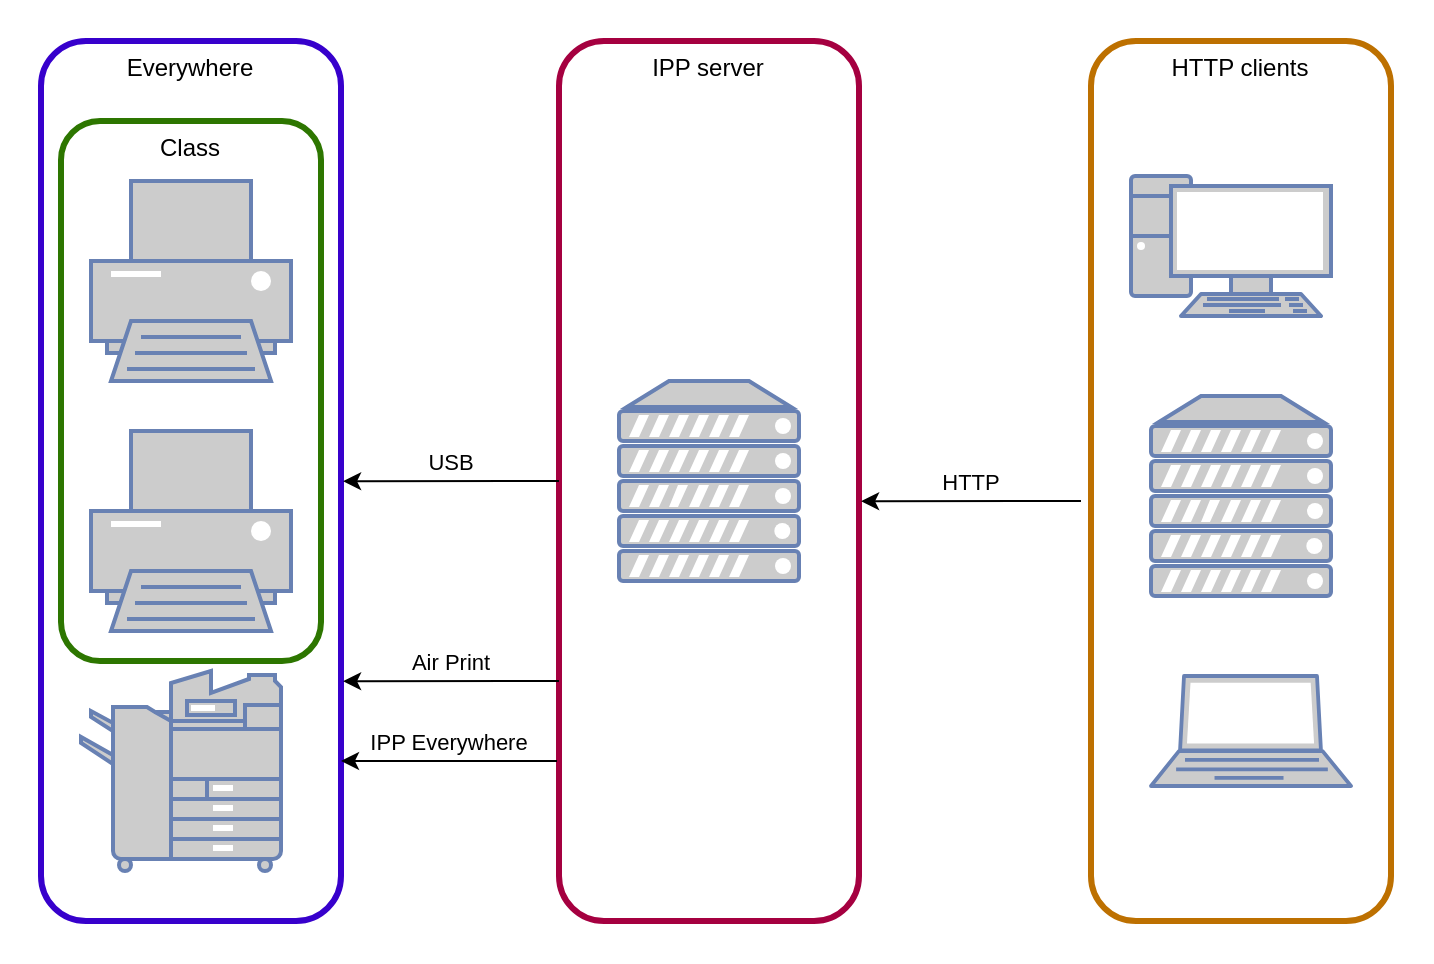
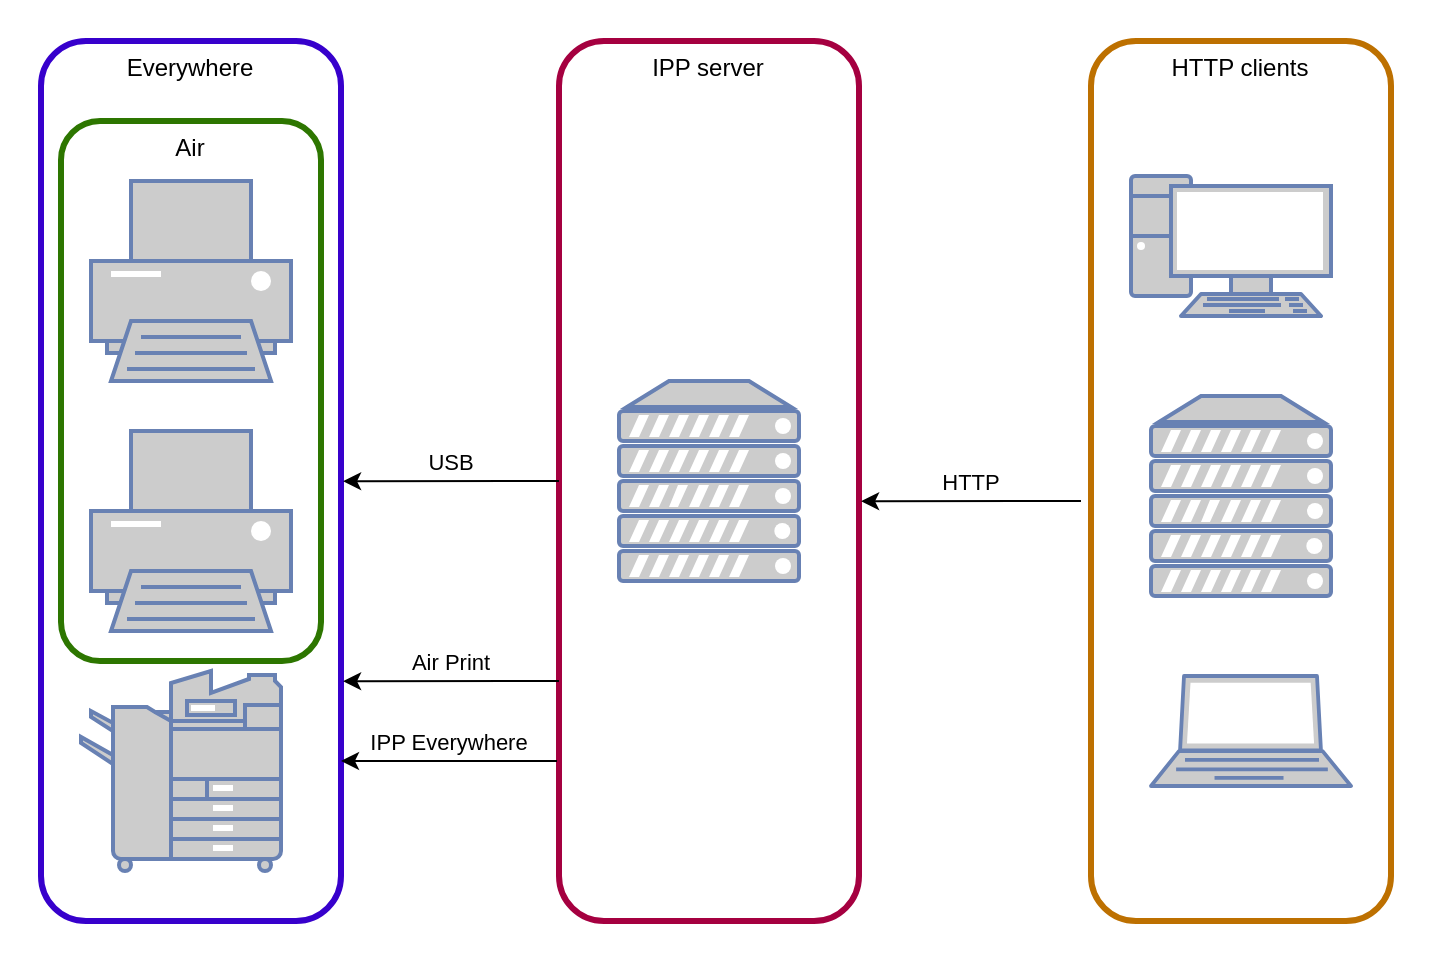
- <mxCell id="16" value="&lt;font color=&quot;#000000&quot;&gt;Class&lt;/font&gt;" style="rounded=1;whiteSpace=wrap;html=1;fillColor=none;fontColor=#ffffff;strokeColor=#2D7600;strokeWidth=3;verticalAlign=top;pointerEvents=0;" vertex="1" parent="1"><mxGeometry x="30" y="60" width="130" height="270" as="geometry" /></mxCell>
+ <mxCell id="16" value="&lt;font color=&quot;#000000&quot;&gt;Air&lt;/font&gt;" style="rounded=1;whiteSpace=wrap;html=1;fillColor=none;fontColor=#ffffff;strokeColor=#2D7600;strokeWidth=3;verticalAlign=top;pointerEvents=0;" vertex="1" parent="1"><mxGeometry x="30" y="60" width="130" height="270" as="geometry" /></mxCell>
